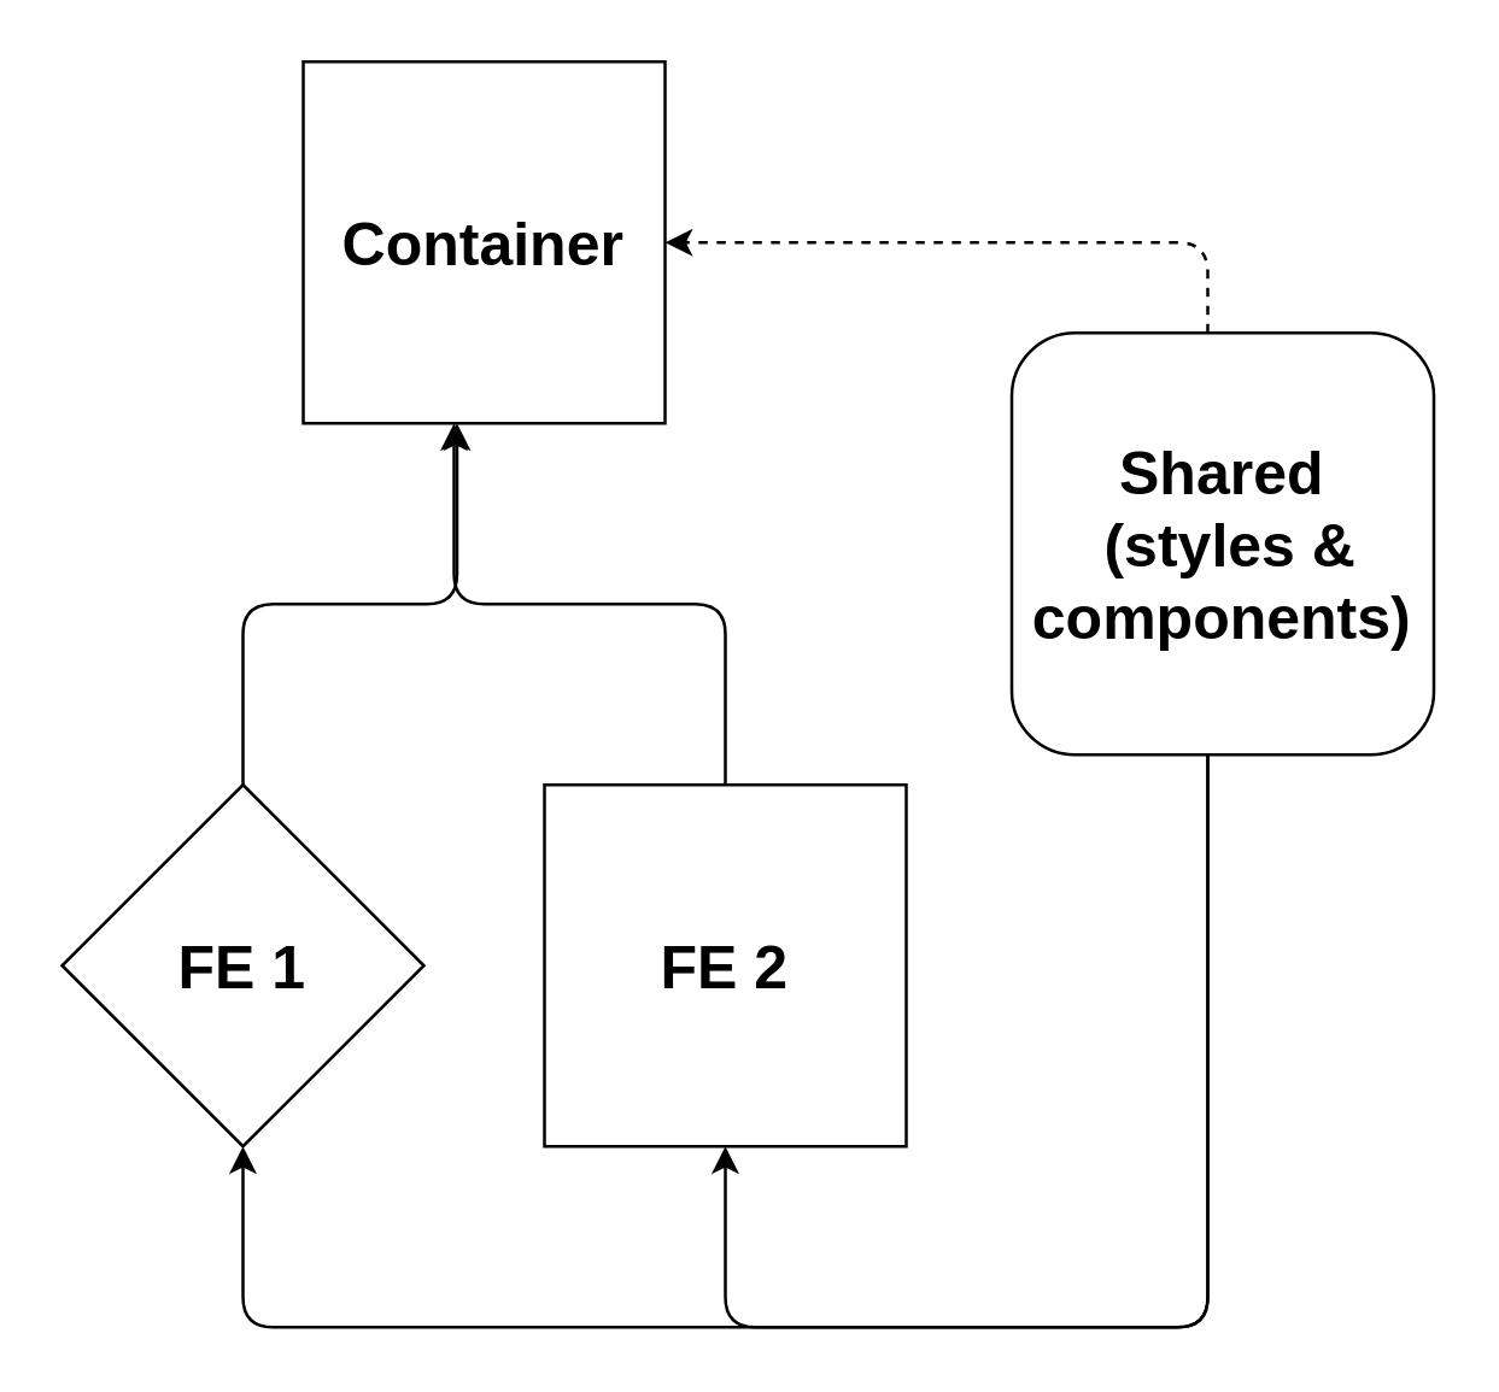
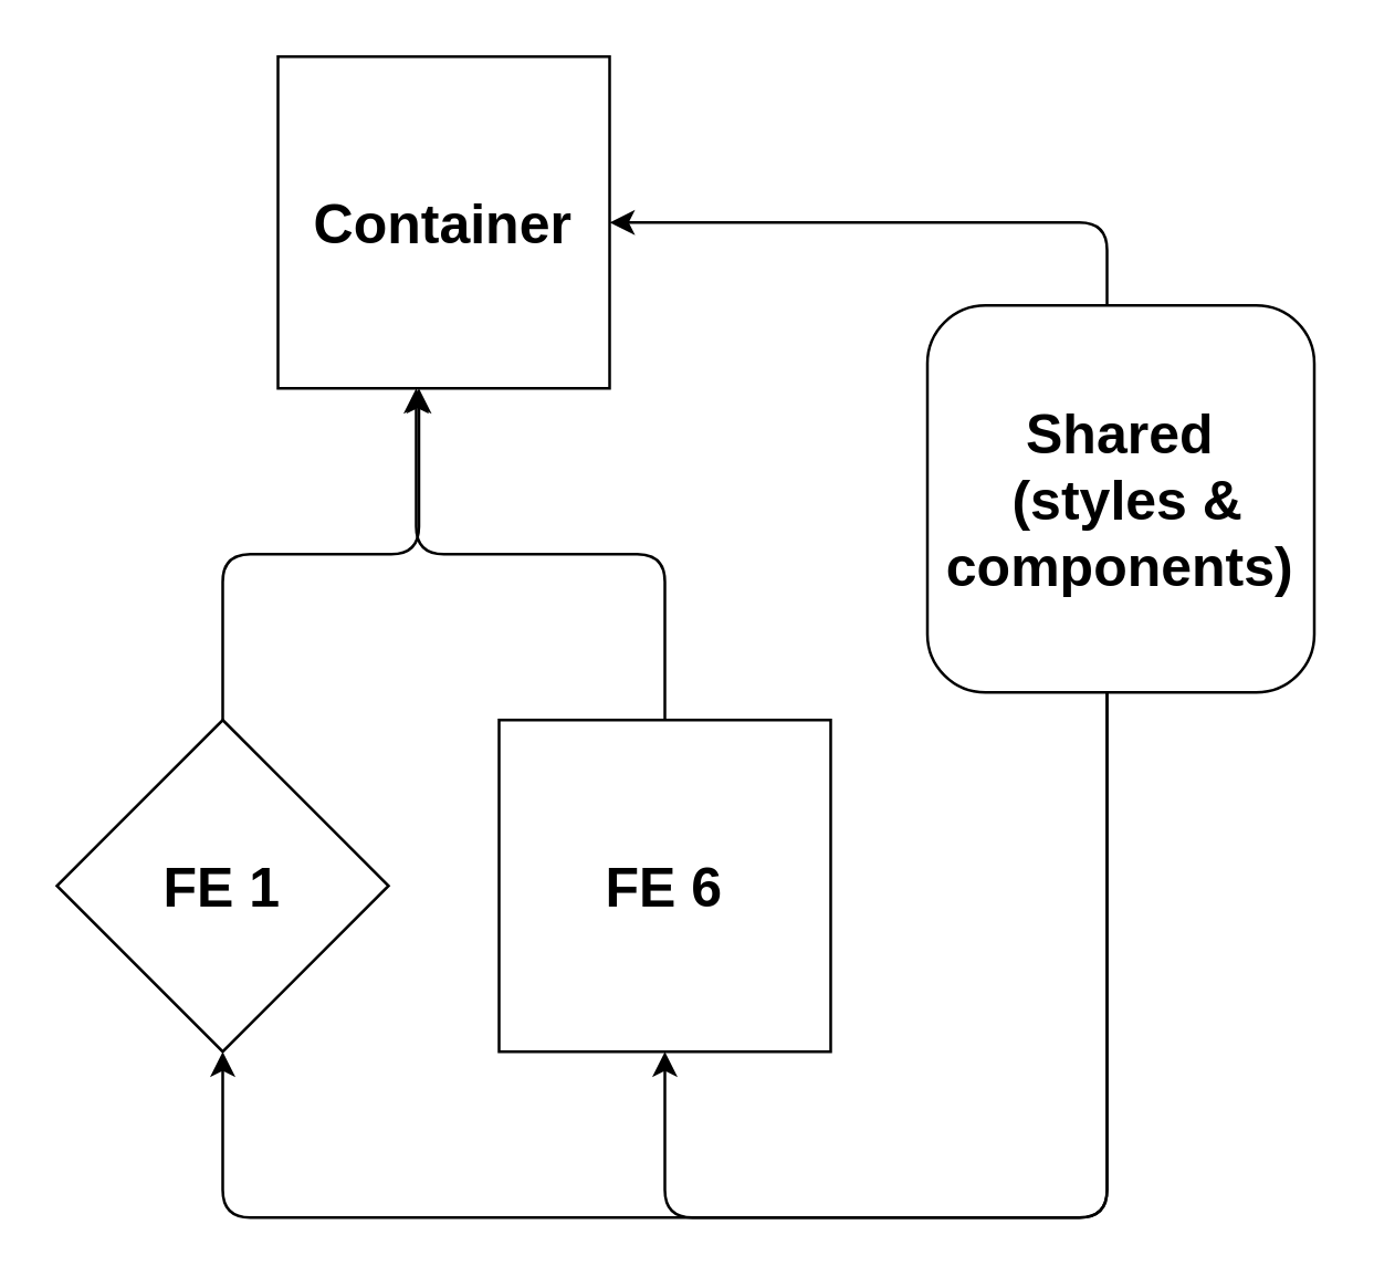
- <mxCell id="7" style="edgeStyle=orthogonalEdgeStyle;html=1;entryX=1;entryY=0.5;entryDx=0;entryDy=0;fontSize=20;dashed=1;" parent="1" source="8" target="2" edge="1"><mxGeometry relative="1" as="geometry"><Array as="points"><mxPoint x="400" y="80" /></Array></mxGeometry></mxCell>
+ <mxCell id="7" style="edgeStyle=orthogonalEdgeStyle;html=1;entryX=1;entryY=0.5;entryDx=0;entryDy=0;fontSize=20;" parent="1" source="8" target="2" edge="1"><mxGeometry relative="1" as="geometry"><Array as="points"><mxPoint x="400" y="80" /></Array></mxGeometry></mxCell>
- <mxCell id="10" value="&lt;font style=&quot;font-size: 20px&quot;&gt;&lt;b&gt;FE 2&lt;/b&gt;&lt;/font&gt;" style="whiteSpace=wrap;html=1;aspect=fixed;" parent="1" vertex="1"><mxGeometry x="180" y="260" width="120" height="120" as="geometry" /></mxCell>
+ <mxCell id="10" value="&lt;font style=&quot;font-size: 20px&quot;&gt;&lt;b&gt;FE 6&lt;/b&gt;&lt;/font&gt;" style="whiteSpace=wrap;html=1;aspect=fixed;" parent="1" vertex="1"><mxGeometry x="180" y="260" width="120" height="120" as="geometry" /></mxCell>
